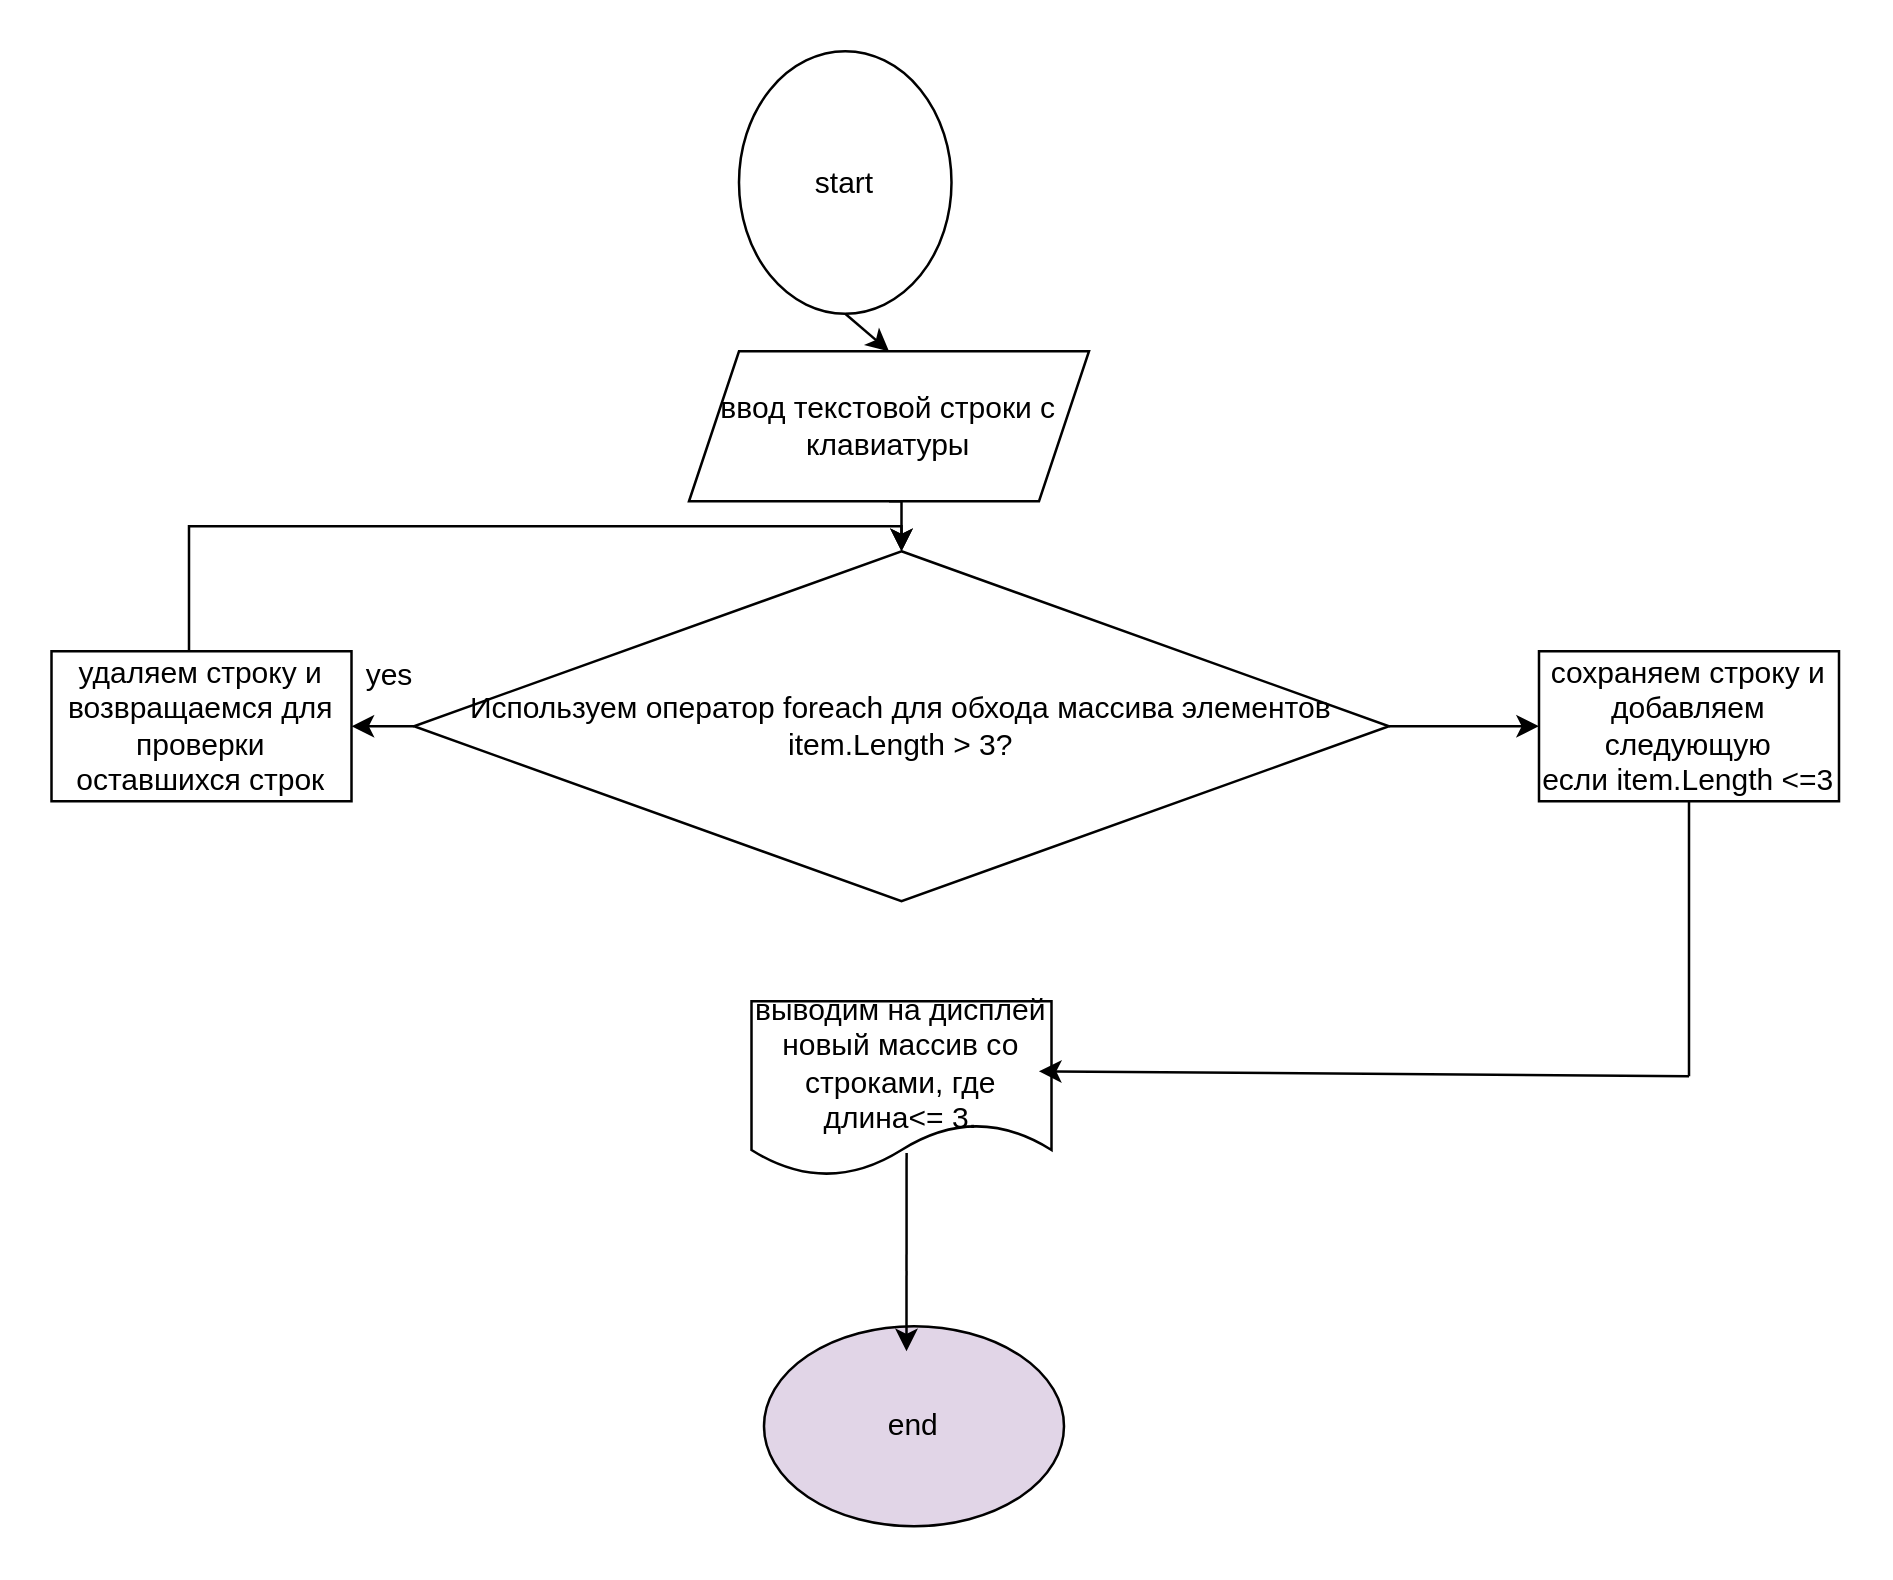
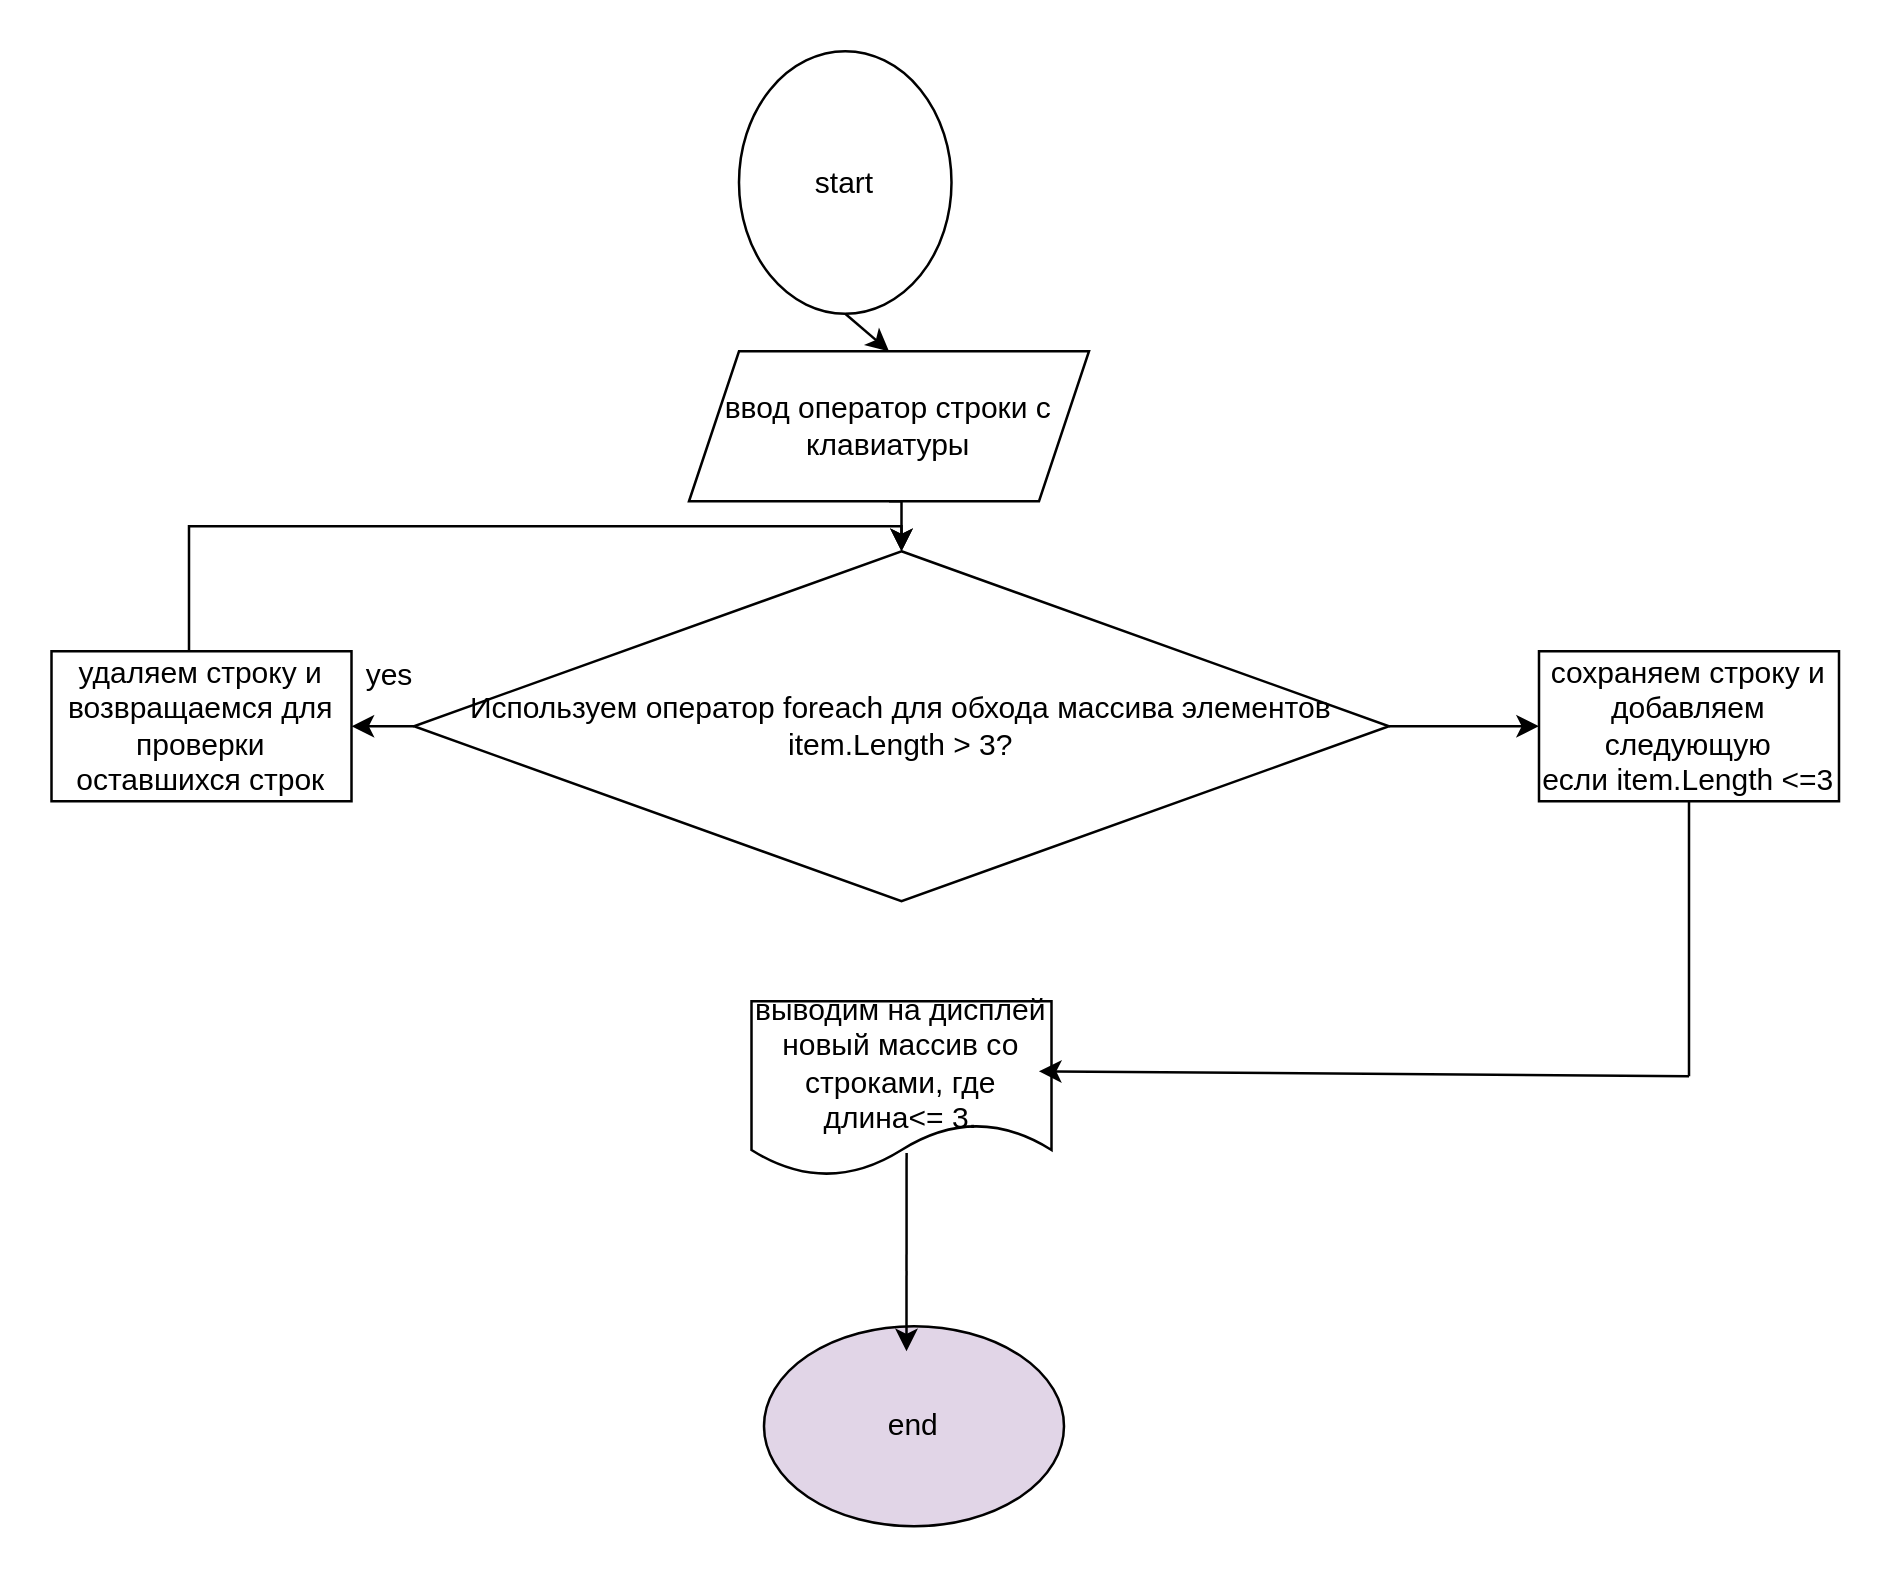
- <mxCell id="9" value="ввод текстовой строки с клавиатуры" style="shape=parallelogram;perimeter=parallelogramPerimeter;whiteSpace=wrap;html=1;fixedSize=1;" parent="1" vertex="1"><mxGeometry x="275" y="140" width="160" height="60" as="geometry" /></mxCell>
+ <mxCell id="9" value="ввод оператор строки с клавиатуры" style="shape=parallelogram;perimeter=parallelogramPerimeter;whiteSpace=wrap;html=1;fixedSize=1;" parent="1" vertex="1"><mxGeometry x="275" y="140" width="160" height="60" as="geometry" /></mxCell>
